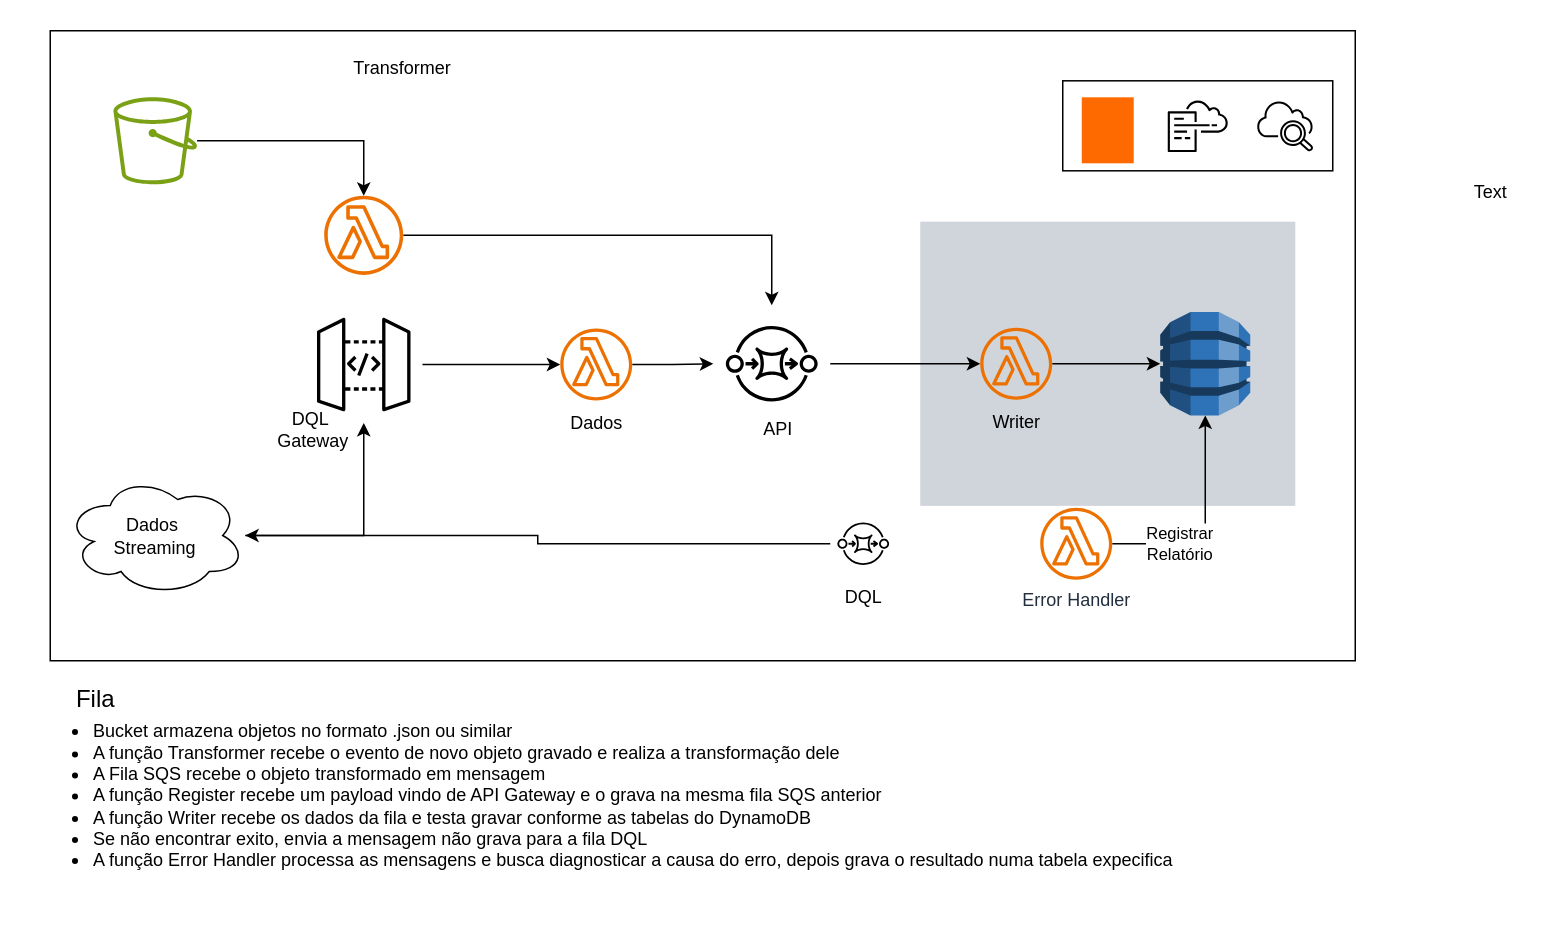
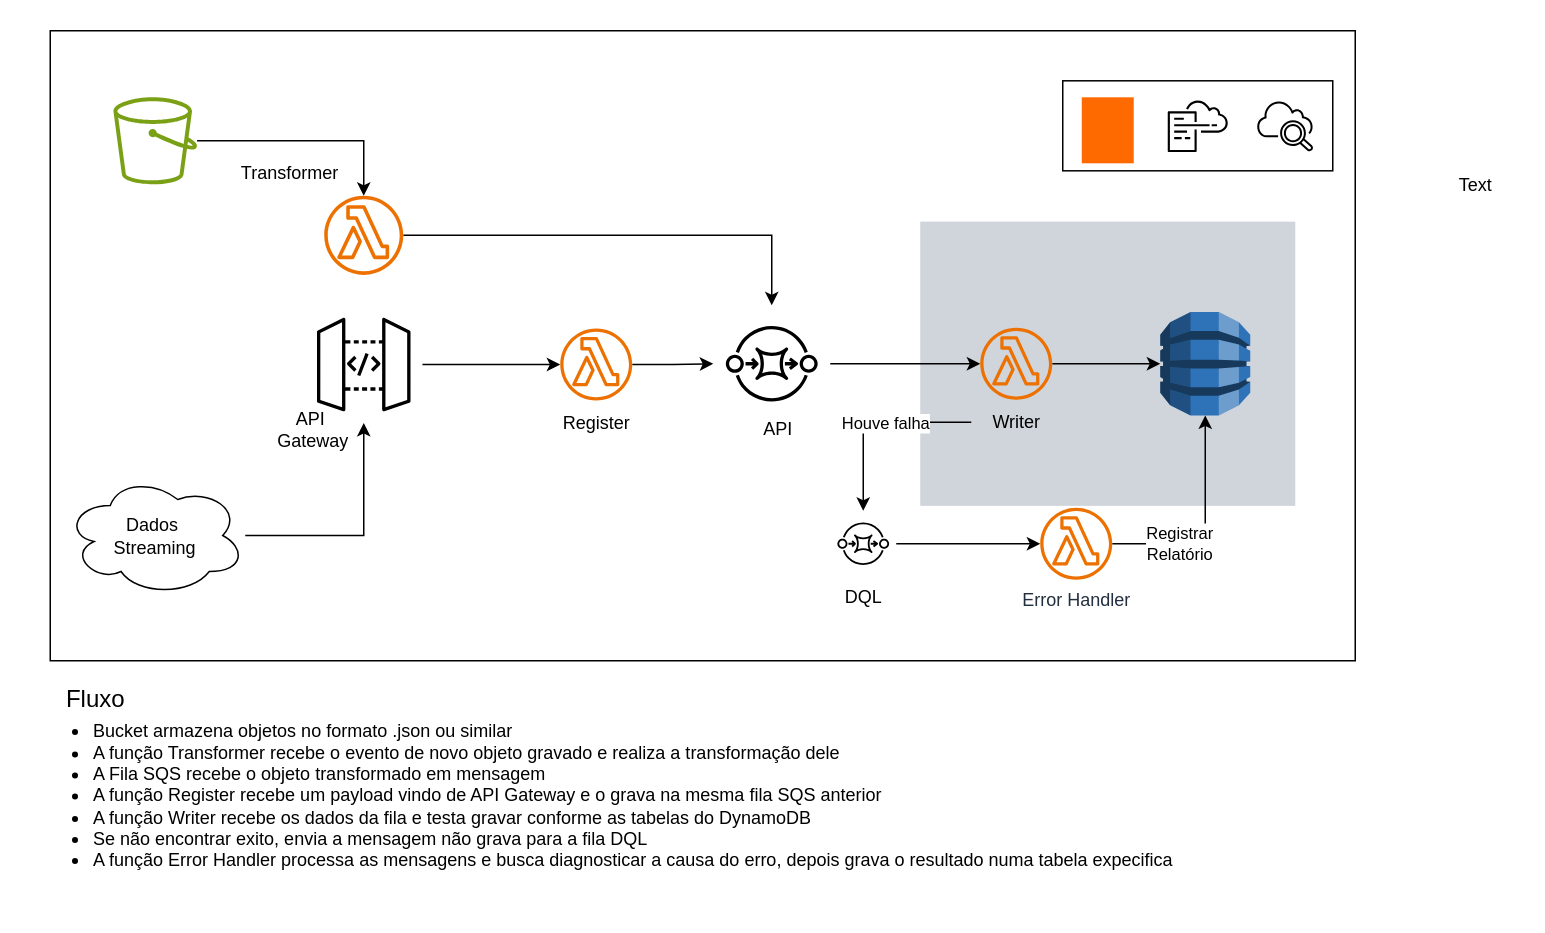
- <mxCell id="29" value="Transformer" style="text;html=1;align=center;verticalAlign=middle;whiteSpace=wrap;rounded=0;" parent="1" vertex="1"><mxGeometry x="238" y="30" width="60" height="30" as="geometry" /></mxCell>
+ <mxCell id="29" value="Transformer" style="text;html=1;align=center;verticalAlign=middle;whiteSpace=wrap;rounded=0;" parent="1" vertex="1"><mxGeometry x="163" y="100" width="60" height="30" as="geometry" /></mxCell>
- <mxCell id="35" value="Text" style="text;html=1;align=center;verticalAlign=middle;resizable=0;points=[];autosize=1;strokeColor=none;fillColor=none;" vertex="1" parent="1"><mxGeometry x="968" y="113" width="50" height="30" as="geometry" /></mxCell>
+ <mxCell id="35" value="Text" style="text;html=1;align=center;verticalAlign=middle;resizable=0;points=[];autosize=1;strokeColor=none;fillColor=none;" vertex="1" parent="1"><mxGeometry x="958" y="108" width="50" height="30" as="geometry" /></mxCell>
+ <mxCell id="16" style="edgeStyle=orthogonalEdgeStyle;rounded=0;orthogonalLoop=1;jettySize=auto;html=1;" parent="1" source="18" target="31" edge="1"><mxGeometry relative="1" as="geometry" /></mxCell>
+ <mxCell id="17" value="Houve falha" style="edgeLabel;html=1;align=center;verticalAlign=middle;resizable=0;points=[];" parent="16" vertex="1" connectable="0"><mxGeometry x="-0.116" relative="1" as="geometry"><mxPoint as="offset" /></mxGeometry></mxCell>
- <mxCell id="7" value="Dados" style="text;html=1;align=center;verticalAlign=middle;resizable=0;points=[];autosize=1;strokeColor=none;fillColor=none;" parent="1" vertex="1"><mxGeometry x="362" y="266.5" width="70" height="30" as="geometry" /></mxCell>
+ <mxCell id="7" value="Register" style="text;html=1;align=center;verticalAlign=middle;resizable=0;points=[];autosize=1;strokeColor=none;fillColor=none;" parent="1" vertex="1"><mxGeometry x="362" y="266.5" width="70" height="30" as="geometry" /></mxCell>
- <mxCell id="6" value="&lt;div&gt;DQL&amp;nbsp;&lt;/div&gt;&lt;div&gt;Gateway&lt;/div&gt;" style="text;html=1;align=center;verticalAlign=middle;resizable=0;points=[];autosize=1;strokeColor=none;fillColor=none;" parent="1" vertex="1"><mxGeometry x="173" y="266" width="70" height="40" as="geometry" /></mxCell>
+ <mxCell id="6" value="&lt;div&gt;API&amp;nbsp;&lt;/div&gt;&lt;div&gt;Gateway&lt;/div&gt;" style="text;html=1;align=center;verticalAlign=middle;resizable=0;points=[];autosize=1;strokeColor=none;fillColor=none;" parent="1" vertex="1"><mxGeometry x="173" y="266" width="70" height="40" as="geometry" /></mxCell>
- <mxCell id="30" style="edgeStyle=orthogonalEdgeStyle;rounded=0;orthogonalLoop=1;jettySize=auto;html=1;" parent="1" source="31" target="26" edge="1"><mxGeometry relative="1" as="geometry" /></mxCell>
+ <mxCell id="30" style="edgeStyle=orthogonalEdgeStyle;rounded=0;orthogonalLoop=1;jettySize=auto;html=1;" parent="1" source="31" target="34" edge="1"><mxGeometry relative="1" as="geometry" /></mxCell>
- <mxCell id="36" value="&lt;font style=&quot;font-size: 16px;&quot;&gt;Fila&lt;/font&gt;" style="text;html=1;align=center;verticalAlign=middle;resizable=0;points=[];autosize=1;strokeColor=none;fillColor=none;" vertex="1" parent="1"><mxGeometry x="33" y="450" width="60" height="30" as="geometry" /></mxCell>
+ <mxCell id="36" value="&lt;font style=&quot;font-size: 16px;&quot;&gt;Fluxo&lt;/font&gt;" style="text;html=1;align=center;verticalAlign=middle;resizable=0;points=[];autosize=1;strokeColor=none;fillColor=none;" vertex="1" parent="1"><mxGeometry x="33" y="450" width="60" height="30" as="geometry" /></mxCell>
